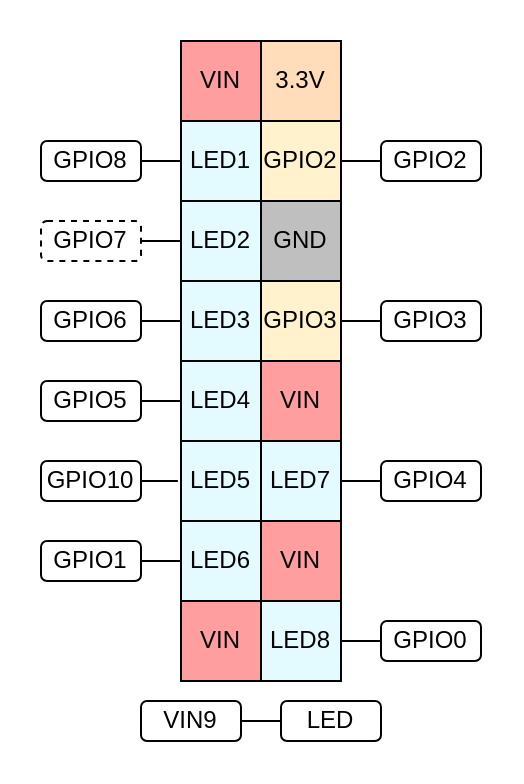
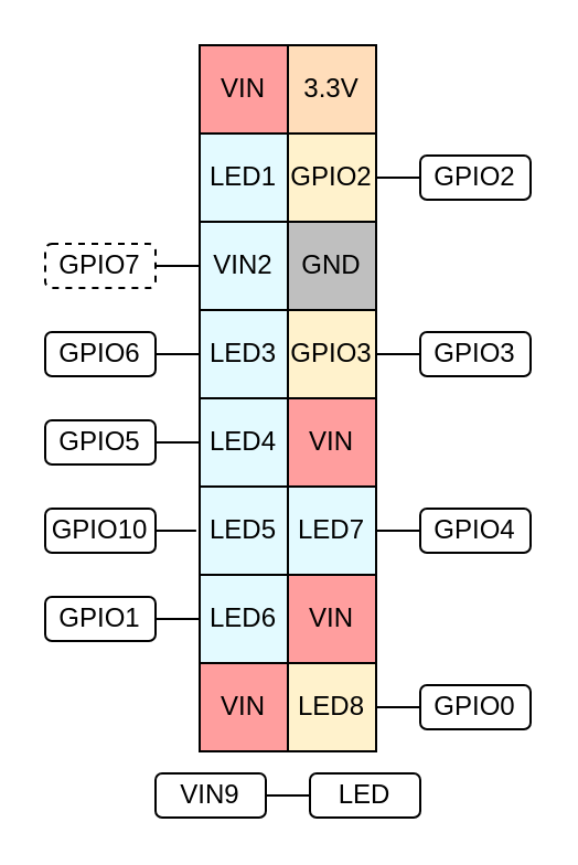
- <mxCell id="27" value="GPIO8" style="rounded=1;whiteSpace=wrap;html=1;" vertex="1" parent="1"><mxGeometry x="20" y="70" width="50" height="20" as="geometry" /></mxCell>
- <mxCell id="26" style="edgeStyle=orthogonalEdgeStyle;rounded=0;orthogonalLoop=1;jettySize=auto;html=1;exitX=1;exitY=0.5;exitDx=0;exitDy=0;entryX=0;entryY=0.5;entryDx=0;entryDy=0;endArrow=none;endFill=0;" edge="1" parent="1" source="27" target="4"><mxGeometry relative="1" as="geometry" /></mxCell>
- <mxCell id="5" value="LED2" style="rounded=0;whiteSpace=wrap;html=1;fillColor=#E3FAFF;" vertex="1" parent="1"><mxGeometry x="90" y="100" width="40" height="40" as="geometry" /></mxCell>
+ <mxCell id="5" value="VIN2" style="rounded=0;whiteSpace=wrap;html=1;fillColor=#E3FAFF;" vertex="1" parent="1"><mxGeometry x="90" y="100" width="40" height="40" as="geometry" /></mxCell>
- <mxCell id="17" value="LED8" style="rounded=0;whiteSpace=wrap;html=1;fillColor=#E3FAFF;" vertex="1" parent="1"><mxGeometry x="130" y="300" width="40" height="40" as="geometry" /></mxCell>
+ <mxCell id="17" value="LED8" style="rounded=0;whiteSpace=wrap;html=1;fillColor=#fff2cc;" vertex="1" parent="1"><mxGeometry x="130" y="300" width="40" height="40" as="geometry" /></mxCell>
